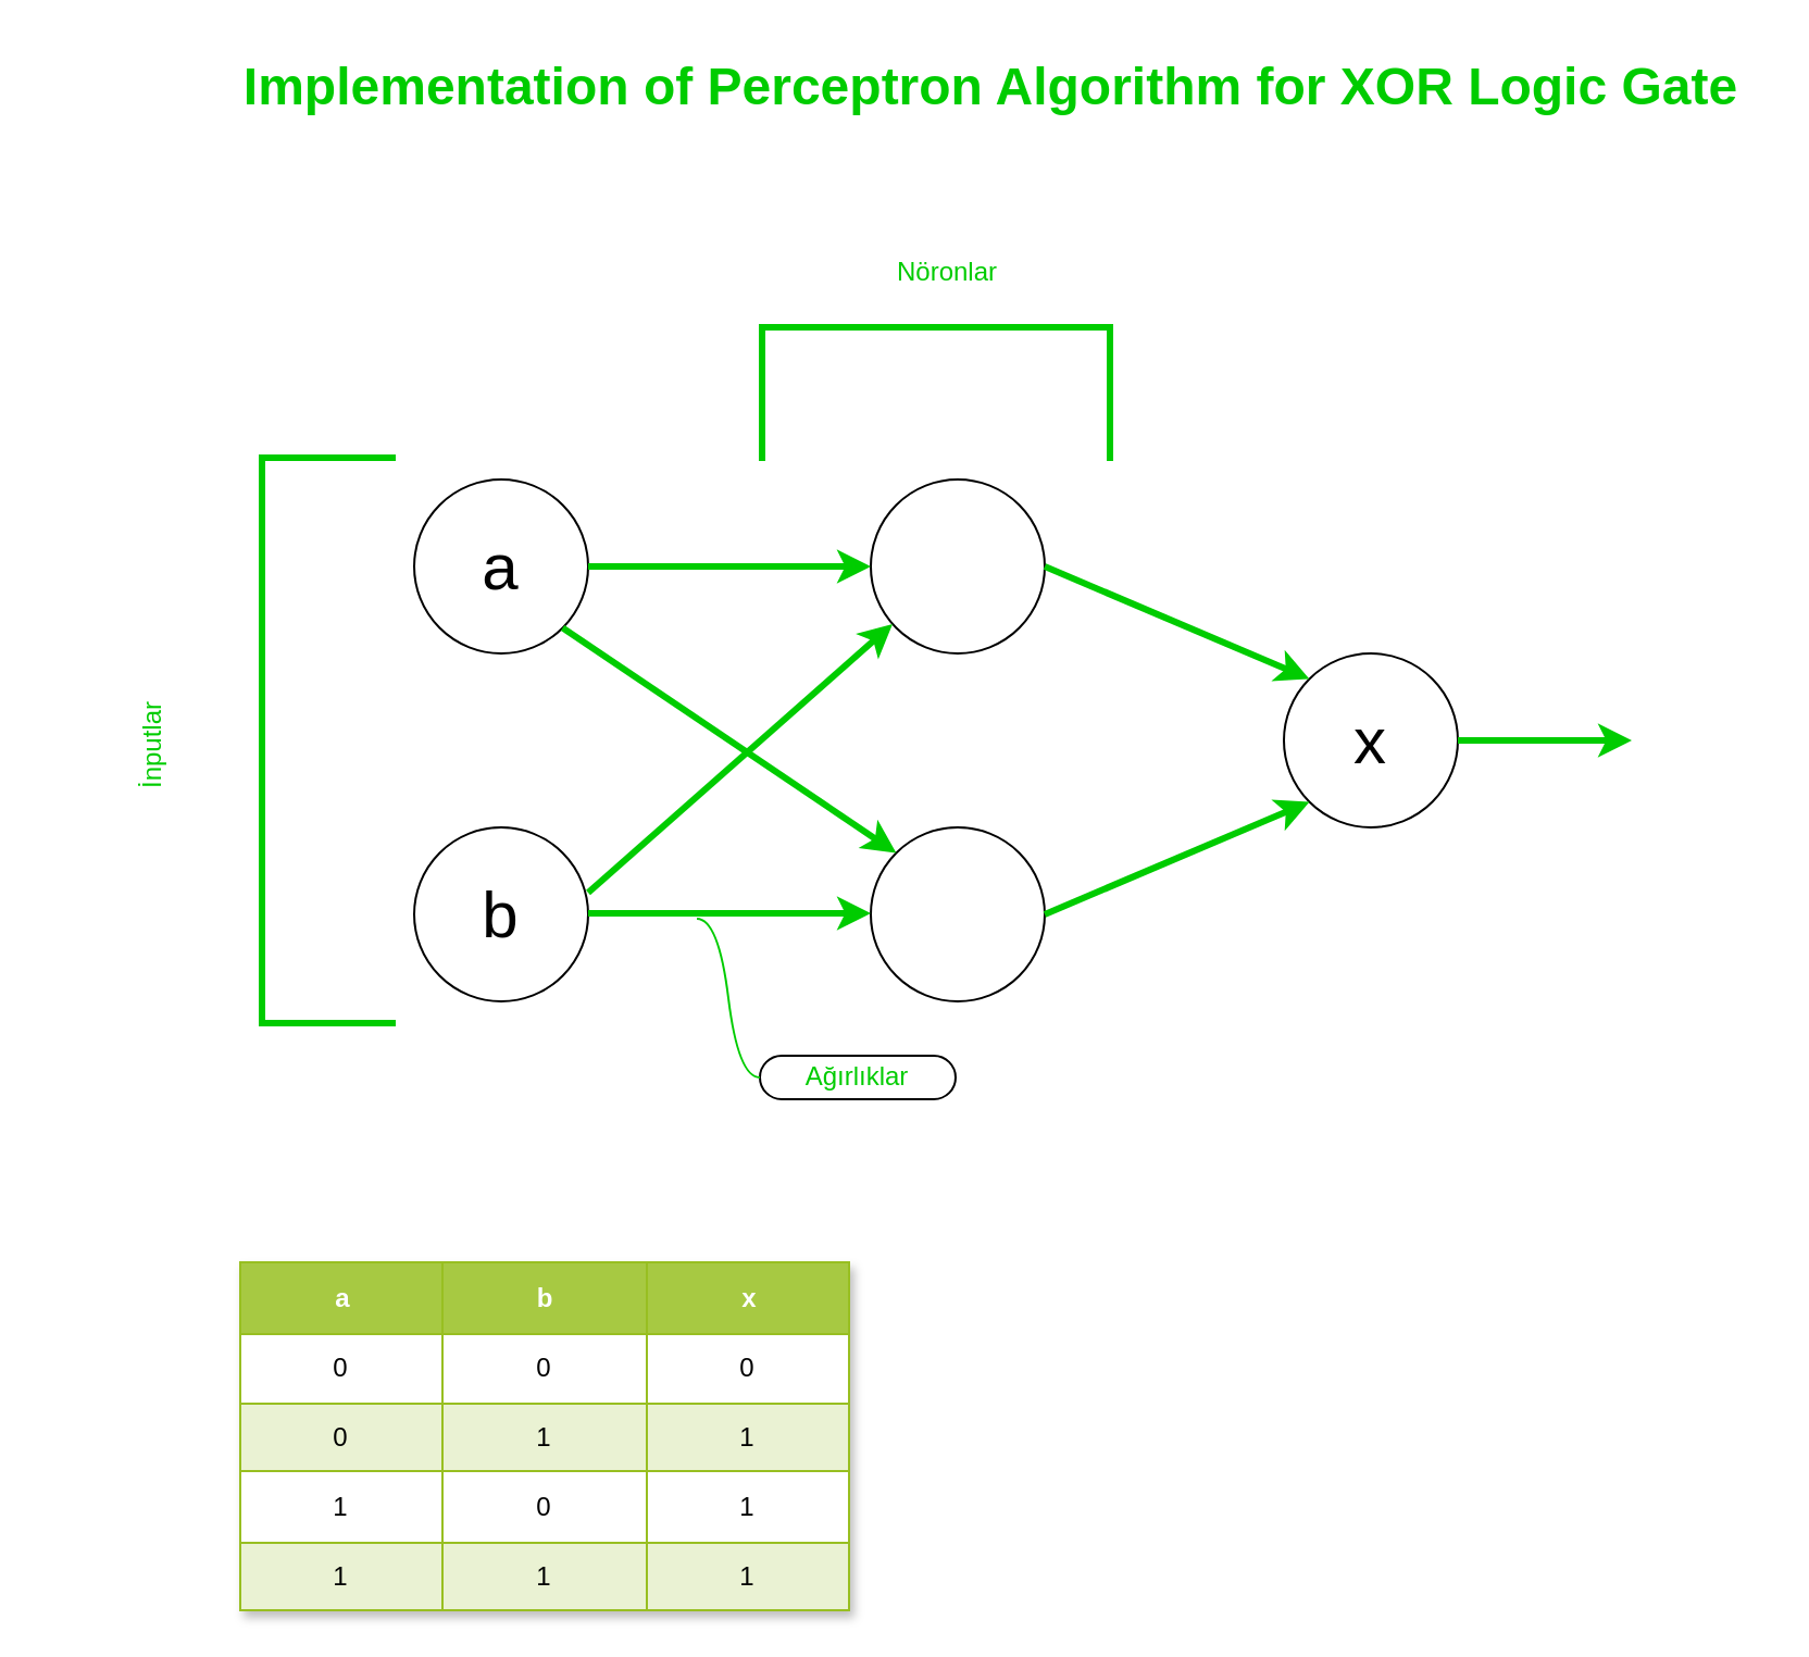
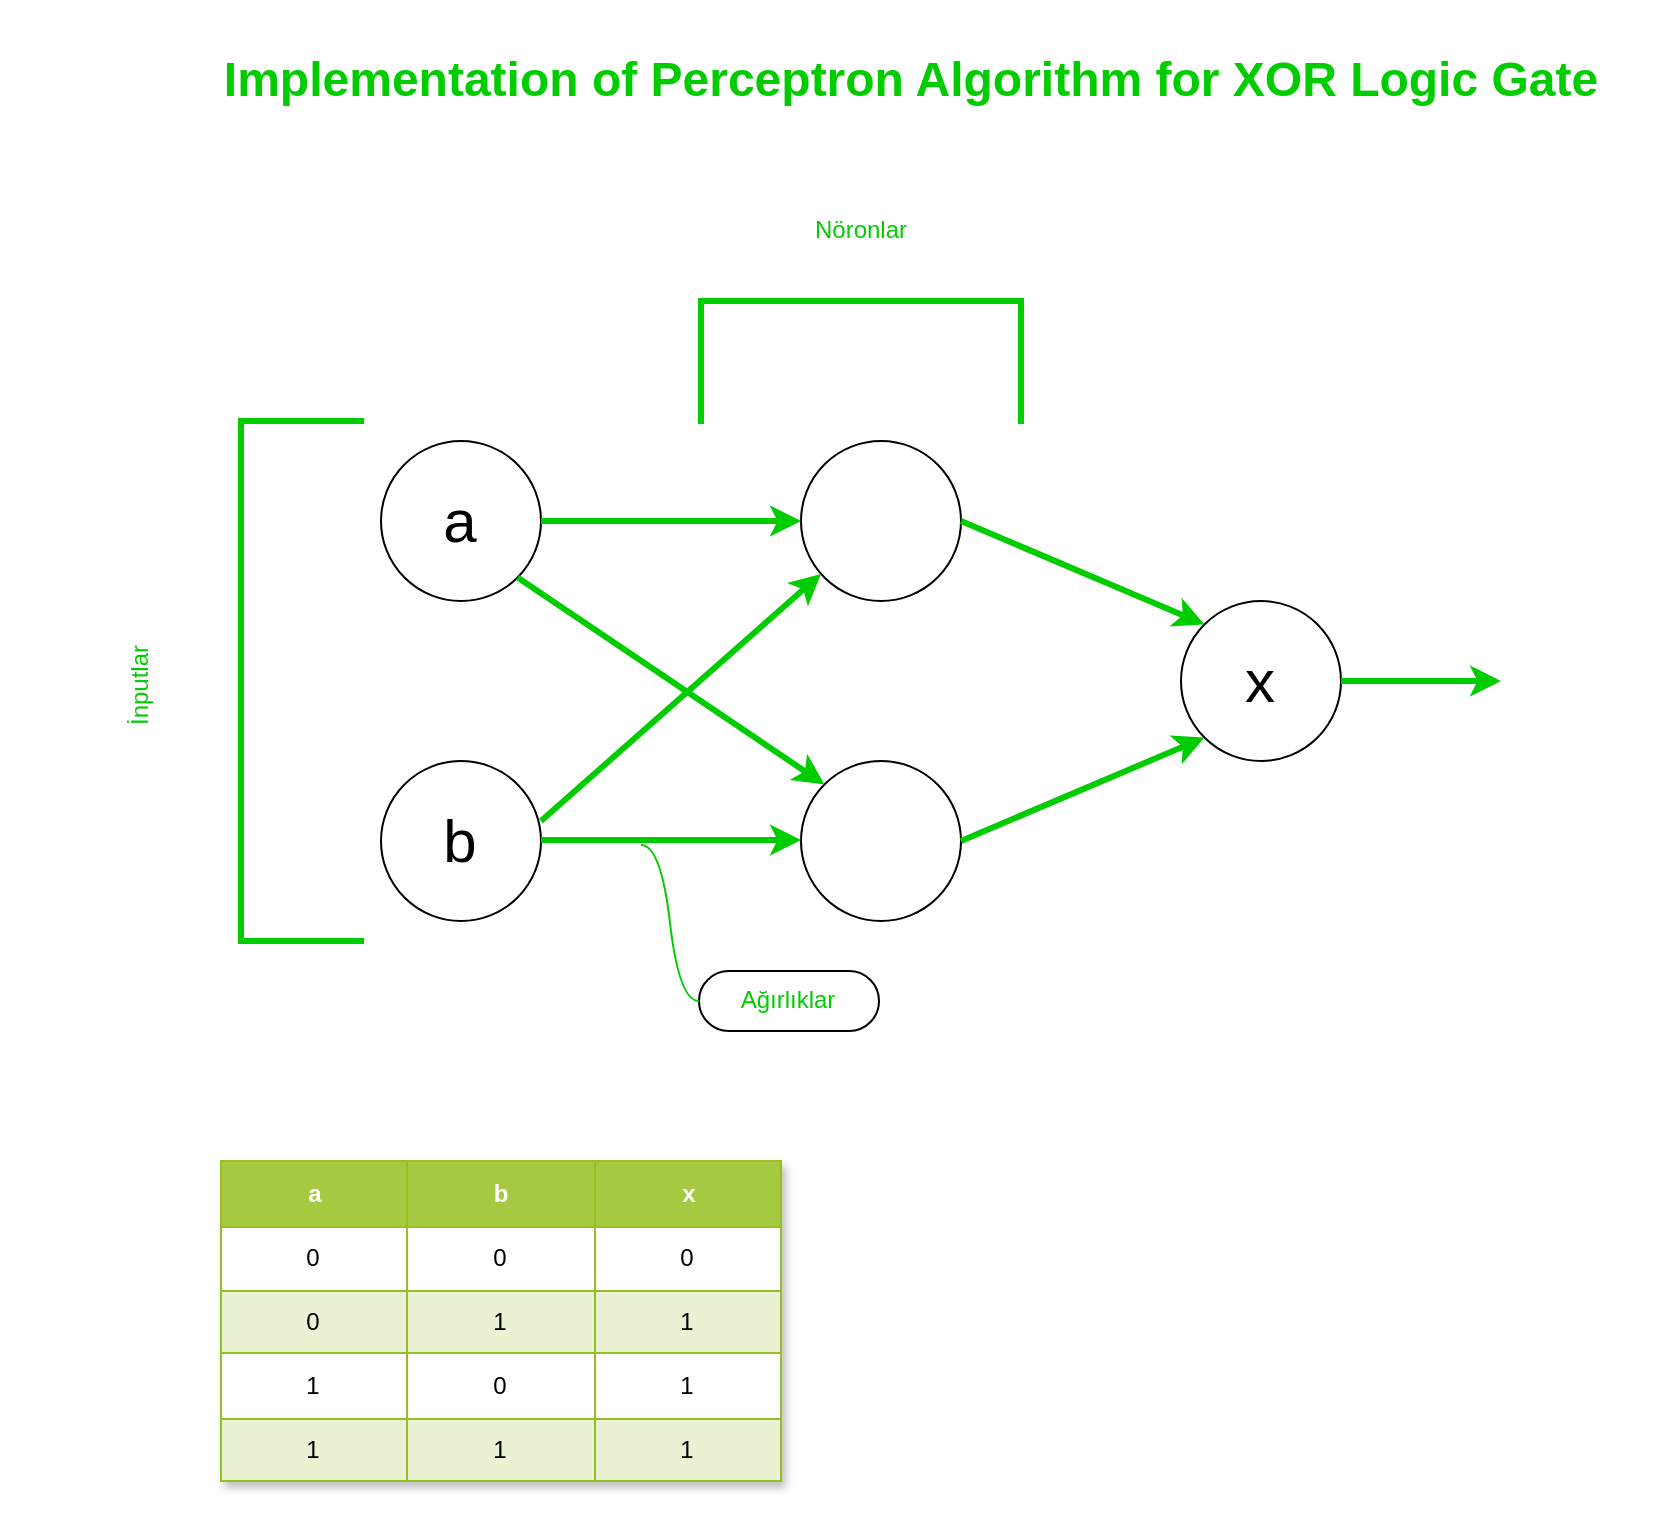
- <mxCell id="37" value="&lt;font color=&quot;#00cc00&quot;&gt;Nöronlar&lt;/font&gt;" style="text;html=1;align=center;verticalAlign=middle;resizable=0;points=[];autosize=1;strokeColor=none;fillColor=none;" vertex="1" parent="1"><mxGeometry x="400" y="110" width="70" height="30" as="geometry" /></mxCell>
+ <mxCell id="37" value="&lt;font color=&quot;#00cc00&quot;&gt;Nöronlar&lt;/font&gt;" style="text;html=1;align=center;verticalAlign=middle;resizable=0;points=[];autosize=1;strokeColor=none;fillColor=none;" vertex="1" parent="1"><mxGeometry x="395" y="100" width="70" height="30" as="geometry" /></mxCell>
- <mxCell id="40" value="&lt;font color=&quot;#00cc00&quot;&gt;Ağırlıklar&lt;/font&gt;" style="whiteSpace=wrap;html=1;rounded=1;arcSize=50;align=center;verticalAlign=middle;strokeWidth=1;autosize=1;spacing=4;treeFolding=1;treeMoving=1;newEdgeStyle={&quot;edgeStyle&quot;:&quot;entityRelationEdgeStyle&quot;,&quot;startArrow&quot;:&quot;none&quot;,&quot;endArrow&quot;:&quot;none&quot;,&quot;segment&quot;:10,&quot;curved&quot;:1,&quot;sourcePerimeterSpacing&quot;:0,&quot;targetPerimeterSpacing&quot;:0};" vertex="1" parent="1"><mxGeometry x="349" y="485" width="90" height="20" as="geometry" /></mxCell>
+ <mxCell id="40" value="&lt;font color=&quot;#00cc00&quot;&gt;Ağırlıklar&lt;/font&gt;" style="whiteSpace=wrap;html=1;rounded=1;arcSize=50;align=center;verticalAlign=middle;strokeWidth=1;autosize=1;spacing=4;treeFolding=1;treeMoving=1;newEdgeStyle={&quot;edgeStyle&quot;:&quot;entityRelationEdgeStyle&quot;,&quot;startArrow&quot;:&quot;none&quot;,&quot;endArrow&quot;:&quot;none&quot;,&quot;segment&quot;:10,&quot;curved&quot;:1,&quot;sourcePerimeterSpacing&quot;:0,&quot;targetPerimeterSpacing&quot;:0};" vertex="1" parent="1"><mxGeometry x="349" y="485" width="90" height="30" as="geometry" /></mxCell>
